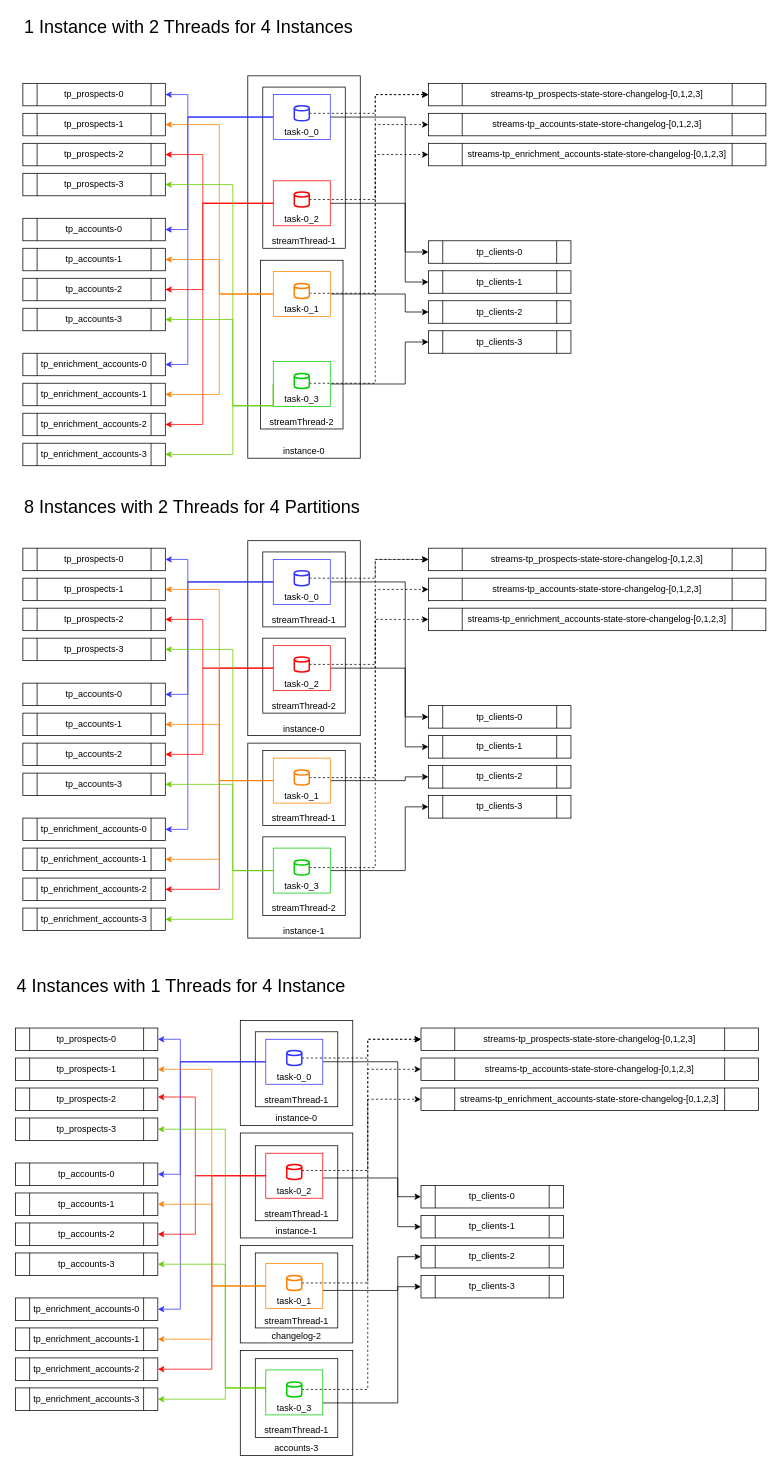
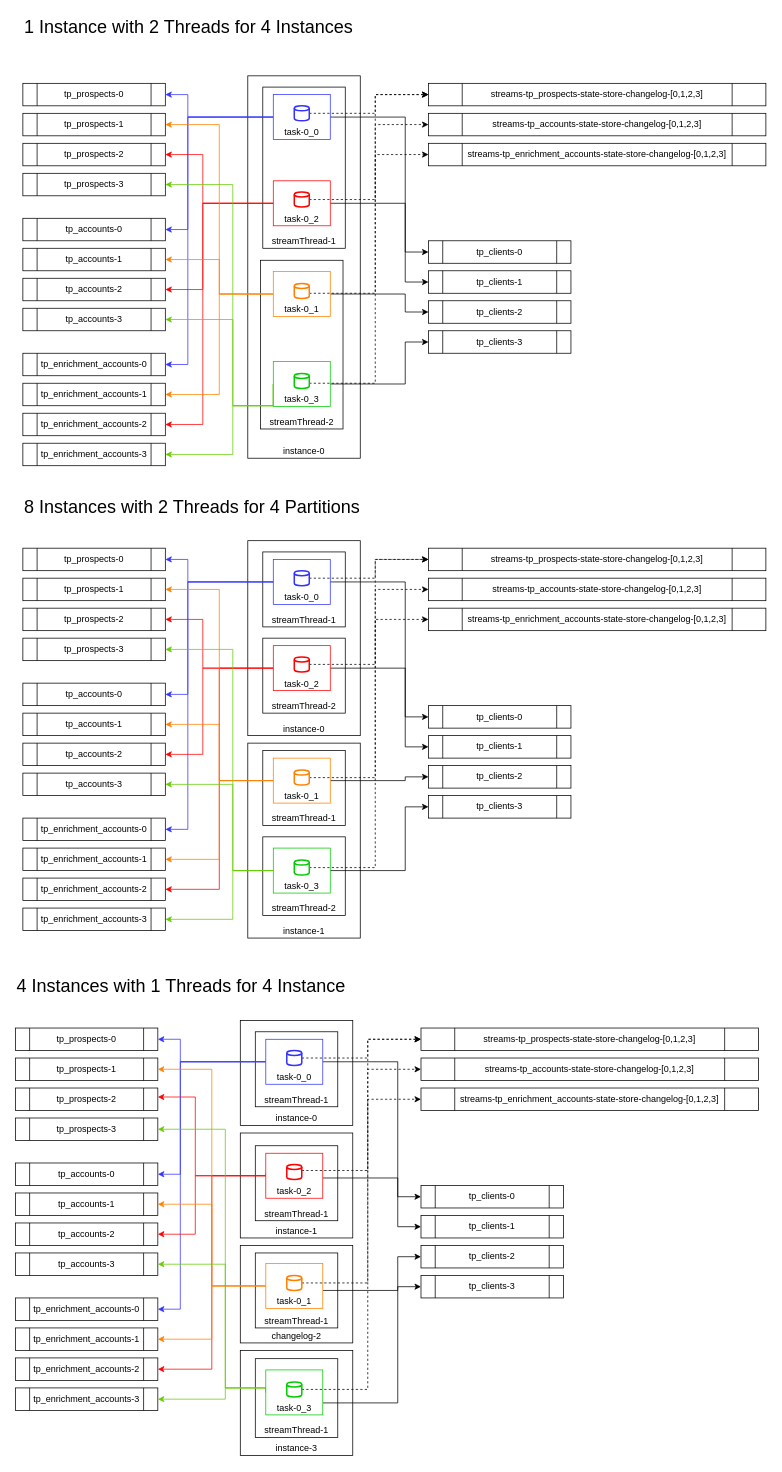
- <mxCell id="2" value="accounts-3" style="rounded=0;whiteSpace=wrap;html=1;verticalAlign=bottom;" vertex="1" parent="1"><mxGeometry x="320" y="1800" width="150" height="140" as="geometry" /></mxCell>
+ <mxCell id="2" value="instance-3" style="rounded=0;whiteSpace=wrap;html=1;verticalAlign=bottom;" vertex="1" parent="1"><mxGeometry x="320" y="1800" width="150" height="140" as="geometry" /></mxCell>
